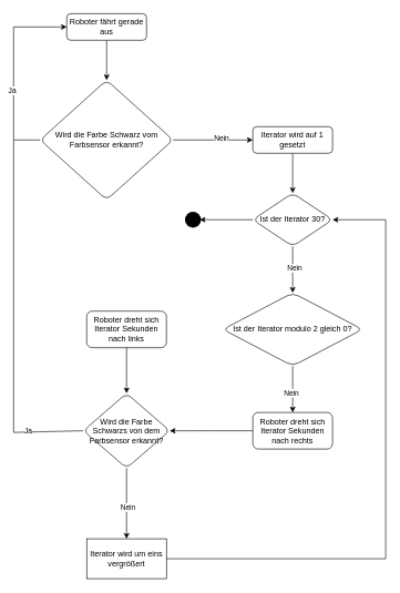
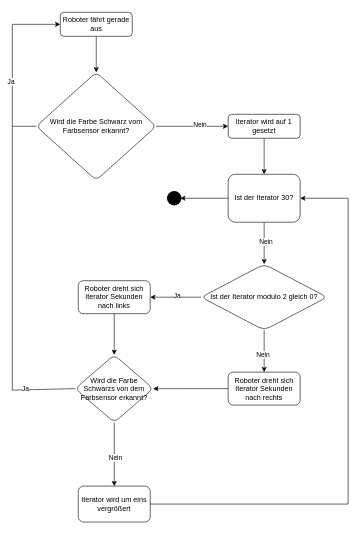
- <mxCell id="13" value="Ist der Iterator 30?" style="rhombus;whiteSpace=wrap;html=1;rounded=1;glass=0;strokeWidth=1;shadow=0;" vertex="1" parent="1"><mxGeometry x="380" y="290" width="120" height="80" as="geometry" /></mxCell>
+ <mxCell id="13" value="Ist der Iterator 30?" style="whiteSpace=wrap;html=1;glass=0;strokeWidth=1;shadow=0;rounded=1;" vertex="1" parent="1"><mxGeometry x="380" y="290" width="120" height="80" as="geometry" /></mxCell>
+ <mxCell id="16" value="" style="endArrow=classic;html=1;rounded=0;exitX=0;exitY=0.5;exitDx=0;exitDy=0;entryX=1;entryY=0.5;entryDx=0;entryDy=0;" edge="1" parent="1" source="14" target="15"><mxGeometry width="50" height="50" relative="1" as="geometry"><mxPoint x="330" y="340" as="sourcePoint" /><mxPoint x="380" y="290" as="targetPoint" /></mxGeometry></mxCell>
+ <mxCell id="17" value="Ja" style="edgeLabel;html=1;align=center;verticalAlign=middle;resizable=0;points=[];" vertex="1" connectable="0" parent="16"><mxGeometry x="-0.035" y="-3" relative="1" as="geometry"><mxPoint as="offset" /></mxGeometry></mxCell>
- <mxCell id="28" value="Iterator wird um eins vergrößert" style="whiteSpace=wrap;html=1;glass=0;strokeWidth=1;shadow=0;rounded=0;" vertex="1" parent="1"><mxGeometry x="130" y="810" width="120" height="60" as="geometry" /></mxCell>
+ <mxCell id="28" value="Iterator wird um eins vergrößert" style="whiteSpace=wrap;html=1;rounded=1;glass=0;strokeWidth=1;shadow=0;" vertex="1" parent="1"><mxGeometry x="130" y="810" width="120" height="60" as="geometry" /></mxCell>
